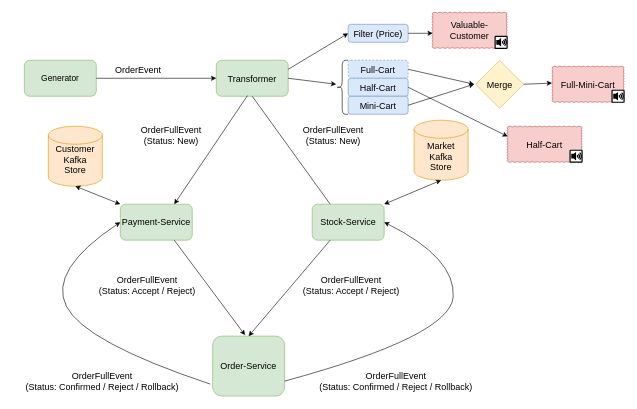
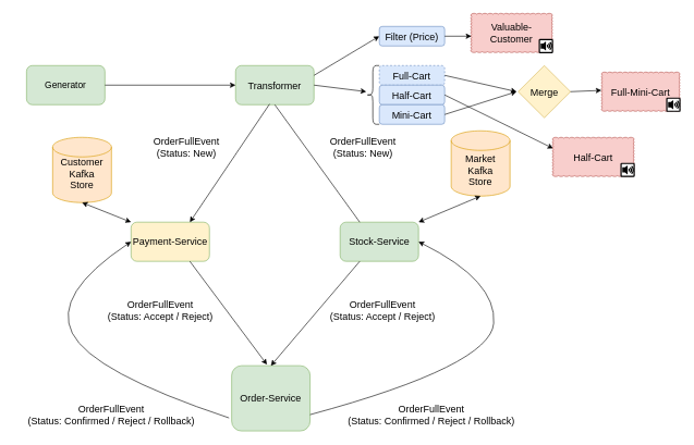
- <mxCell id="5" value="OrderEvent" style="text;html=1;strokeColor=none;fillColor=none;align=center;verticalAlign=middle;whiteSpace=wrap;rounded=0;fontSize=15;" vertex="1" parent="1"><mxGeometry x="190" y="100" width="80" height="30" as="geometry" /></mxCell>
- <mxCell id="6" value="Payment-Service" style="rounded=1;whiteSpace=wrap;html=1;fontSize=15;fillColor=#d5e8d4;strokeColor=#82b366;" vertex="1" parent="1"><mxGeometry x="200" y="340" width="120" height="60" as="geometry" /></mxCell>
+ <mxCell id="6" value="Payment-Service" style="rounded=1;whiteSpace=wrap;html=1;fontSize=15;fillColor=#fff2cc;strokeColor=#82b366;" vertex="1" parent="1"><mxGeometry x="200" y="340" width="120" height="60" as="geometry" /></mxCell>
